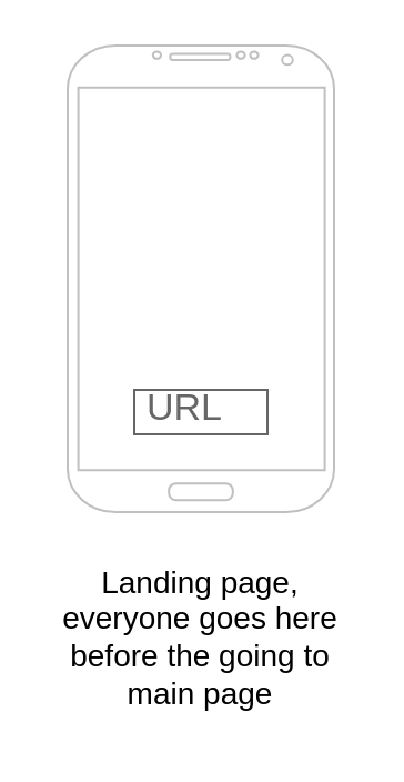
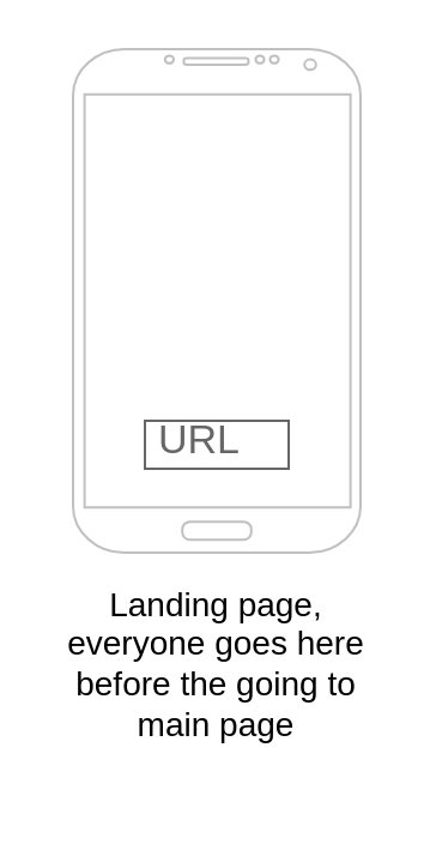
- <mxCell id="4" value="Landing page, everyone goes here before the going to main page&lt;div&gt;&lt;br&gt;&lt;/div&gt;" style="text;html=1;align=center;verticalAlign=middle;whiteSpace=wrap;rounded=0;fontFamily=Helvetica;fontSize=14;fontColor=default;" parent="1" vertex="1"><mxGeometry x="20" y="260" width="140" height="70" as="geometry" /></mxCell>
+ <mxCell id="4" value="Landing page, everyone goes here before the going to main page&lt;div&gt;&lt;br&gt;&lt;/div&gt;" style="text;html=1;align=center;verticalAlign=middle;whiteSpace=wrap;rounded=0;fontFamily=Helvetica;fontSize=14;fontColor=default;" parent="1" vertex="1"><mxGeometry x="20" y="250" width="140" height="70" as="geometry" /></mxCell>
